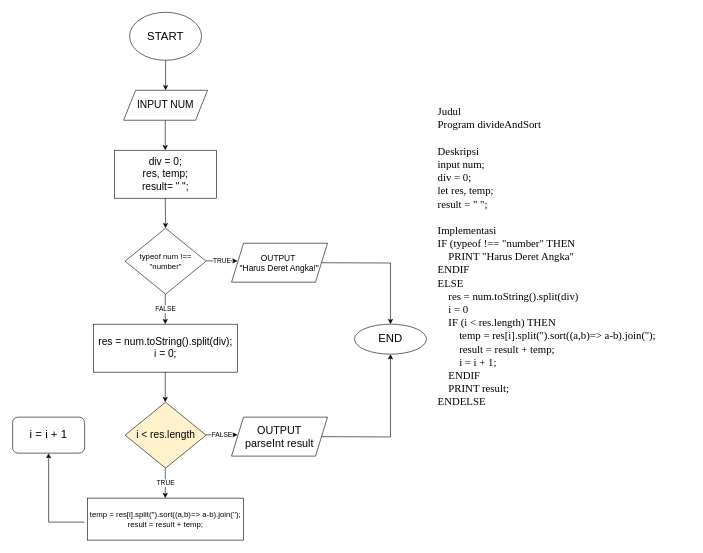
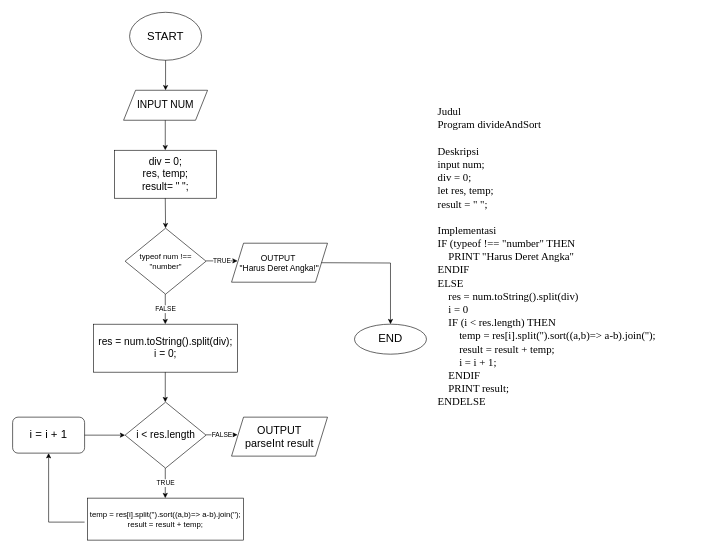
- <mxCell id="24" value="" style="endArrow=classic;html=1;rounded=0;entryX=0.5;entryY=1;entryDx=0;entryDy=0;exitX=1;exitY=0.5;exitDx=0;exitDy=0;" parent="1" source="21" target="22" edge="1"><mxGeometry width="50" height="50" relative="1" as="geometry"><mxPoint x="540" y="730" as="sourcePoint" /><mxPoint x="590" y="680" as="targetPoint" /><Array as="points"><mxPoint x="650" y="728" /></Array></mxGeometry></mxCell>
+ <mxCell id="19" value="" style="endArrow=classic;html=1;rounded=0;exitX=1;exitY=0.5;exitDx=0;exitDy=0;entryX=0;entryY=0.5;entryDx=0;entryDy=0;" parent="1" source="18" target="14" edge="1"><mxGeometry width="50" height="50" relative="1" as="geometry"><mxPoint x="157.5" y="770" as="sourcePoint" /><mxPoint x="207.5" y="720" as="targetPoint" /></mxGeometry></mxCell>
- <mxCell id="14" value="&lt;font style=&quot;font-size: 17px&quot;&gt;i &amp;lt; res.length&lt;/font&gt;" style="rhombus;whiteSpace=wrap;html=1;fillColor=#fff2cc;" parent="1" vertex="1"><mxGeometry x="207.5" y="670" width="135" height="110" as="geometry" /></mxCell>
+ <mxCell id="14" value="&lt;font style=&quot;font-size: 17px&quot;&gt;i &amp;lt; res.length&lt;/font&gt;" style="rhombus;whiteSpace=wrap;html=1;" parent="1" vertex="1"><mxGeometry x="207.5" y="670" width="135" height="110" as="geometry" /></mxCell>
